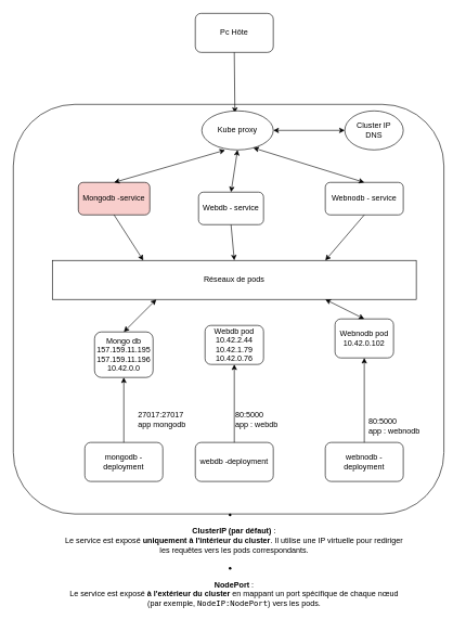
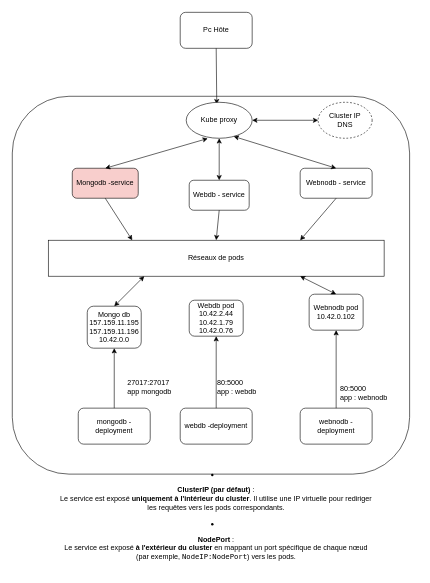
- <mxCell id="12" value="&lt;div&gt;Cluster IP &lt;br&gt;&lt;/div&gt;&lt;div&gt;DNS&lt;br&gt;&lt;/div&gt;" style="ellipse;whiteSpace=wrap;html=1;" vertex="1" parent="1"><mxGeometry x="530" y="170" width="90" height="60" as="geometry" /></mxCell>
+ <mxCell id="12" value="&lt;div&gt;Cluster IP &lt;br&gt;&lt;/div&gt;&lt;div&gt;DNS&lt;br&gt;&lt;/div&gt;" style="ellipse;whiteSpace=wrap;html=1;dashed=1;" vertex="1" parent="1"><mxGeometry x="530" y="170" width="90" height="60" as="geometry" /></mxCell>
- <mxCell id="14" value="Webdb - service" style="rounded=1;whiteSpace=wrap;html=1;" vertex="1" parent="1"><mxGeometry x="305" y="295" width="100" height="50" as="geometry" /></mxCell>
+ <mxCell id="14" value="Webdb - service" style="rounded=1;whiteSpace=wrap;html=1;" vertex="1" parent="1"><mxGeometry x="315" y="300" width="100" height="50" as="geometry" /></mxCell>
